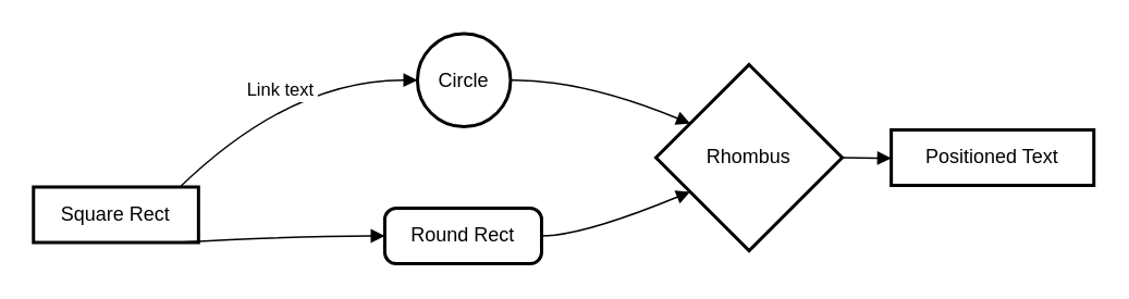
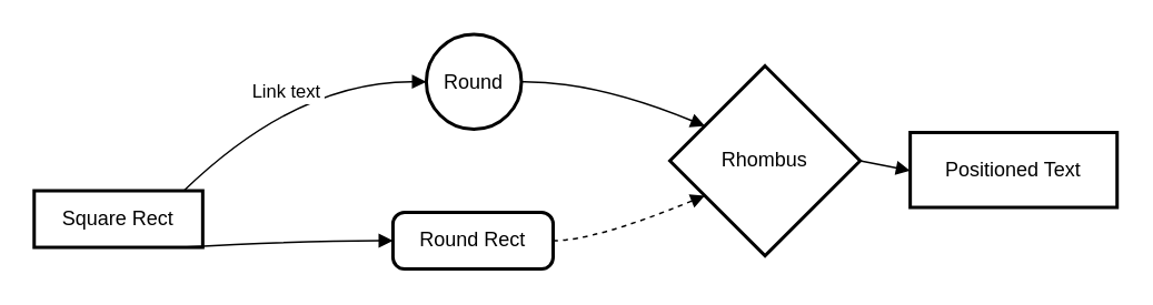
- <mxCell id="3" value="Circle" style="ellipse;aspect=fixed;strokeWidth=2;whiteSpace=wrap;" vertex="1" parent="1"><mxGeometry x="255" width="57" height="57" as="geometry" y="20" /></mxCell>
+ <mxCell id="3" value="Round" style="ellipse;aspect=fixed;strokeWidth=2;whiteSpace=wrap;" vertex="1" parent="1"><mxGeometry x="255" width="57" height="57" as="geometry" y="20" /></mxCell>
- <mxCell id="6" value="Positioned Text" style="whiteSpace=wrap;strokeWidth=2;" vertex="1" parent="1"><mxGeometry x="545" y="79" width="124" height="34" as="geometry" /></mxCell>
+ <mxCell id="6" value="Positioned Text" style="whiteSpace=wrap;strokeWidth=2;" vertex="1" parent="1"><mxGeometry x="545" y="79" width="124" height="45" as="geometry" /></mxCell>
- <mxCell id="10" value="" style="curved=1;startArrow=none;endArrow=block;exitX=1;exitY=0.5;entryX=0;entryY=0.79;" edge="1" parent="1" source="4" target="5"><mxGeometry relative="1" as="geometry"><Array as="points"><mxPoint x="356" y="144" /></Array></mxGeometry></mxCell>
+ <mxCell id="10" value="" style="curved=1;startArrow=none;endArrow=block;exitX=1;exitY=0.5;entryX=0;entryY=0.79;dashed=1;" edge="1" parent="1" source="4" target="5"><mxGeometry relative="1" as="geometry"><Array as="points"><mxPoint x="356" y="144" /></Array></mxGeometry></mxCell>
